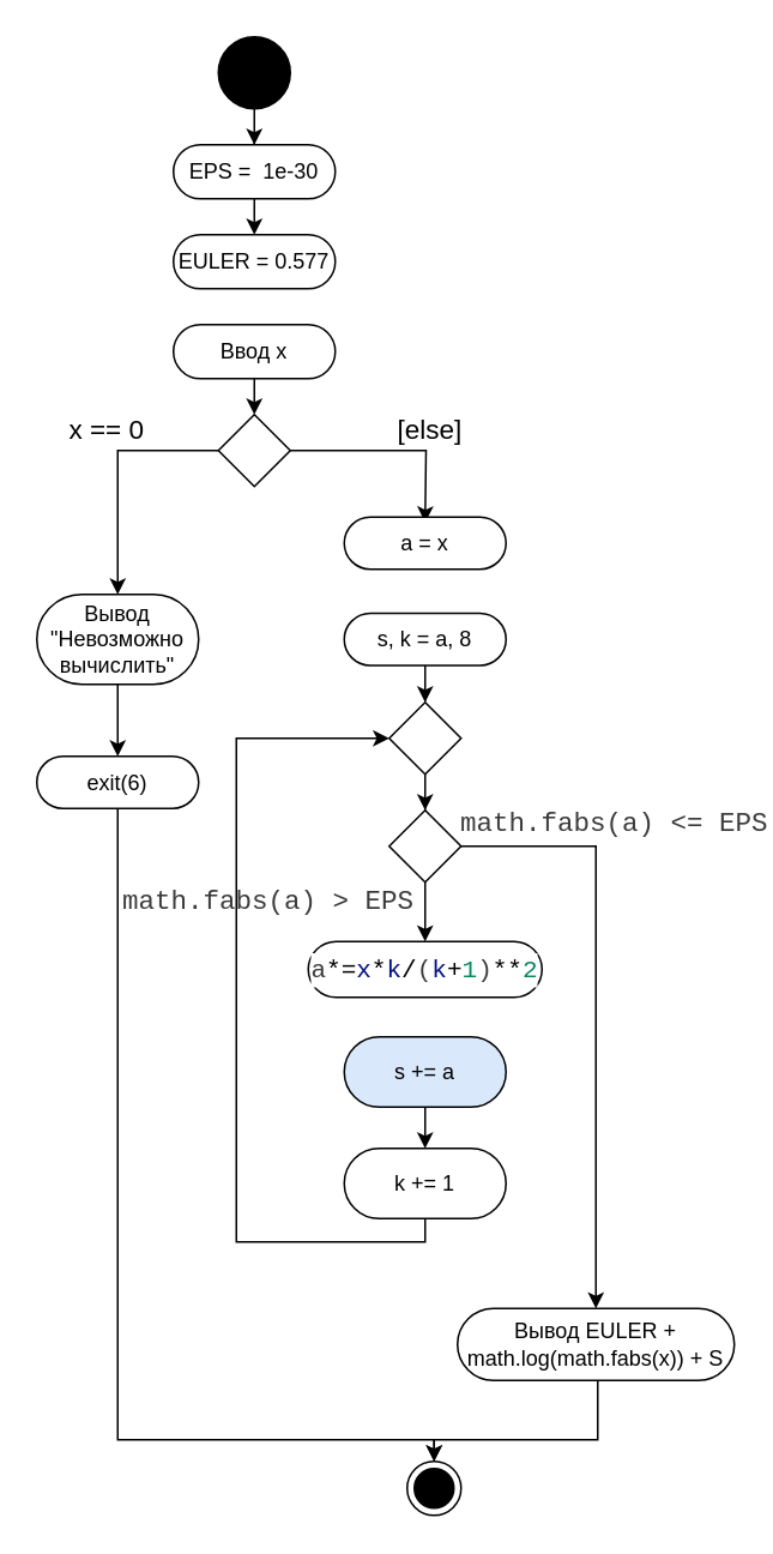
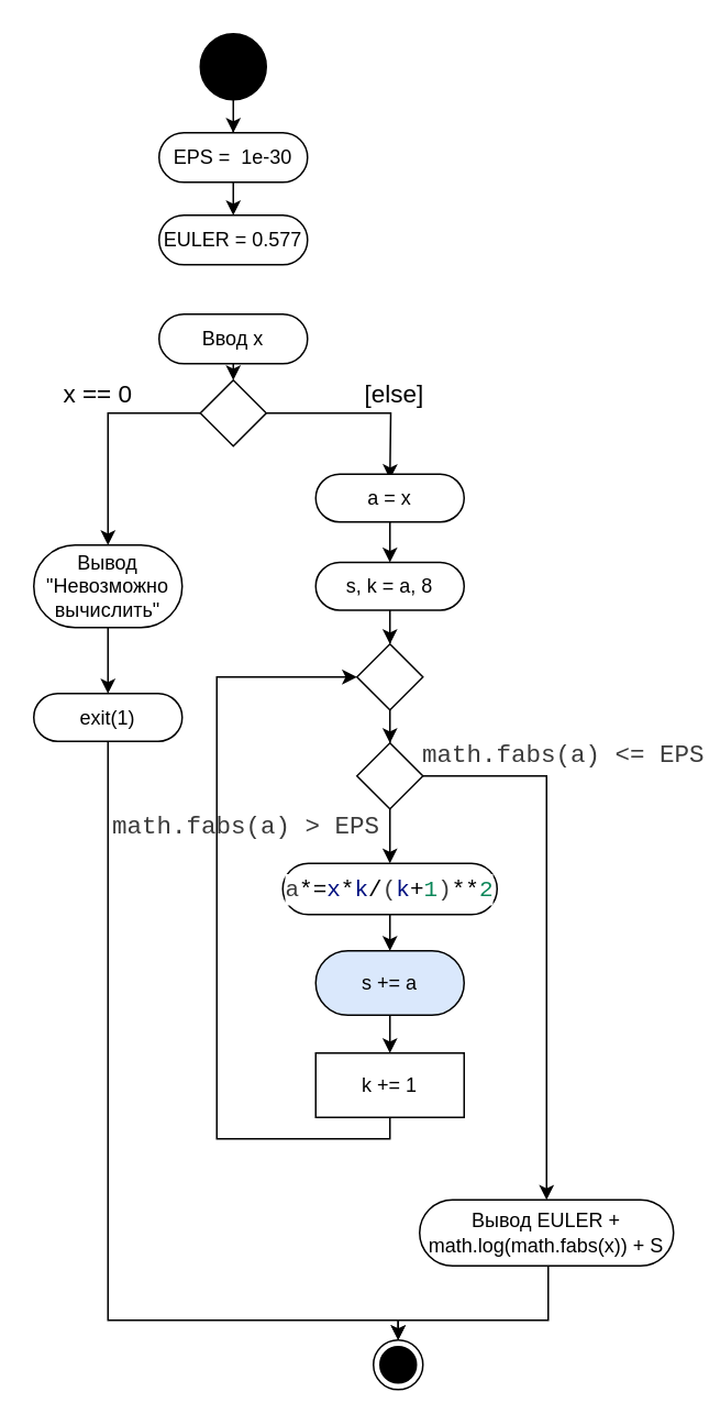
- <mxCell id="4" value="Ввод x" style="rounded=1;whiteSpace=wrap;html=1;arcSize=50;" parent="1" vertex="1"><mxGeometry x="96" y="180" width="90" height="30" as="geometry" /></mxCell>
+ <mxCell id="4" value="Ввод x" style="rounded=1;whiteSpace=wrap;html=1;arcSize=50;" parent="1" vertex="1"><mxGeometry x="96" y="190" width="90" height="30" as="geometry" /></mxCell>
+ <mxCell id="11" value="" style="edgeStyle=orthogonalEdgeStyle;rounded=0;orthogonalLoop=1;jettySize=auto;html=1;" parent="1" source="12" target="14" edge="1"><mxGeometry relative="1" as="geometry" /></mxCell>
- <mxCell id="28" value="exit(6)" style="rounded=1;whiteSpace=wrap;html=1;arcSize=50;" parent="1" vertex="1"><mxGeometry x="20" y="420" width="90" height="29" as="geometry" /></mxCell>
+ <mxCell id="28" value="exit(1)" style="rounded=1;whiteSpace=wrap;html=1;arcSize=50;" parent="1" vertex="1"><mxGeometry x="20" y="420" width="90" height="29" as="geometry" /></mxCell>
+ <mxCell id="19" value="" style="edgeStyle=orthogonalEdgeStyle;rounded=0;orthogonalLoop=1;jettySize=auto;html=1;" parent="1" source="20" target="22" edge="1"><mxGeometry relative="1" as="geometry" /></mxCell>
- <mxCell id="33" value="k += 1" style="rounded=1;whiteSpace=wrap;html=1;arcSize=50;" parent="1" vertex="1"><mxGeometry x="191" y="638" width="90" height="39" as="geometry" /></mxCell>
+ <mxCell id="33" value="k += 1" style="whiteSpace=wrap;html=1;arcSize=50;rounded=0;" parent="1" vertex="1"><mxGeometry x="191" y="638" width="90" height="39" as="geometry" /></mxCell>
